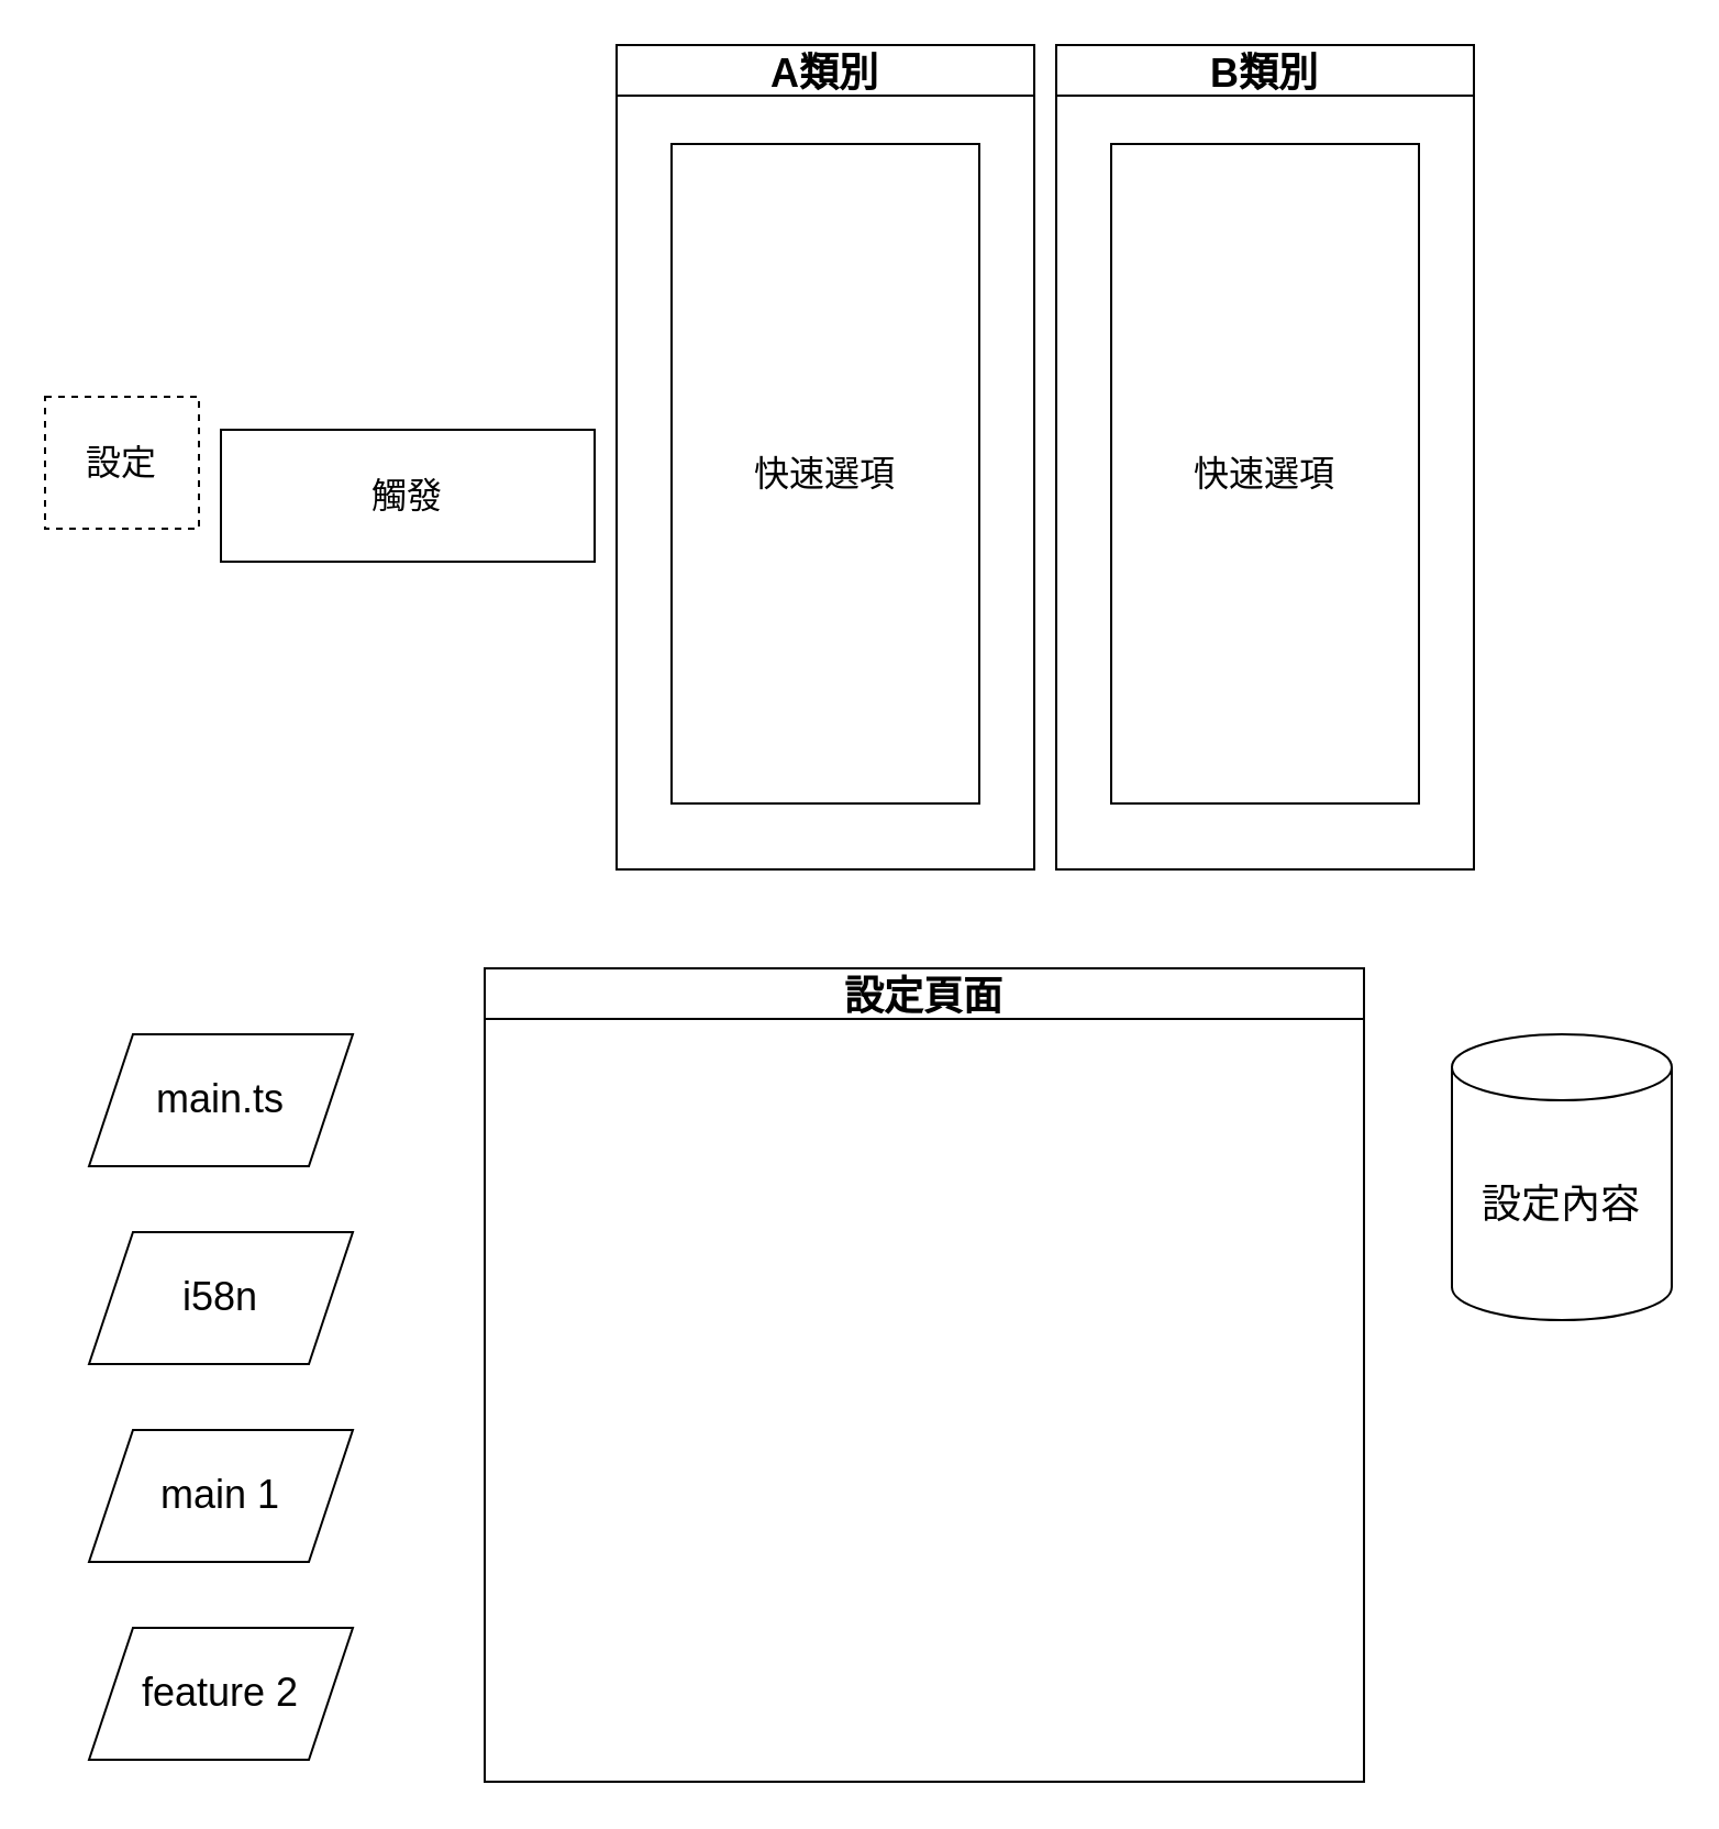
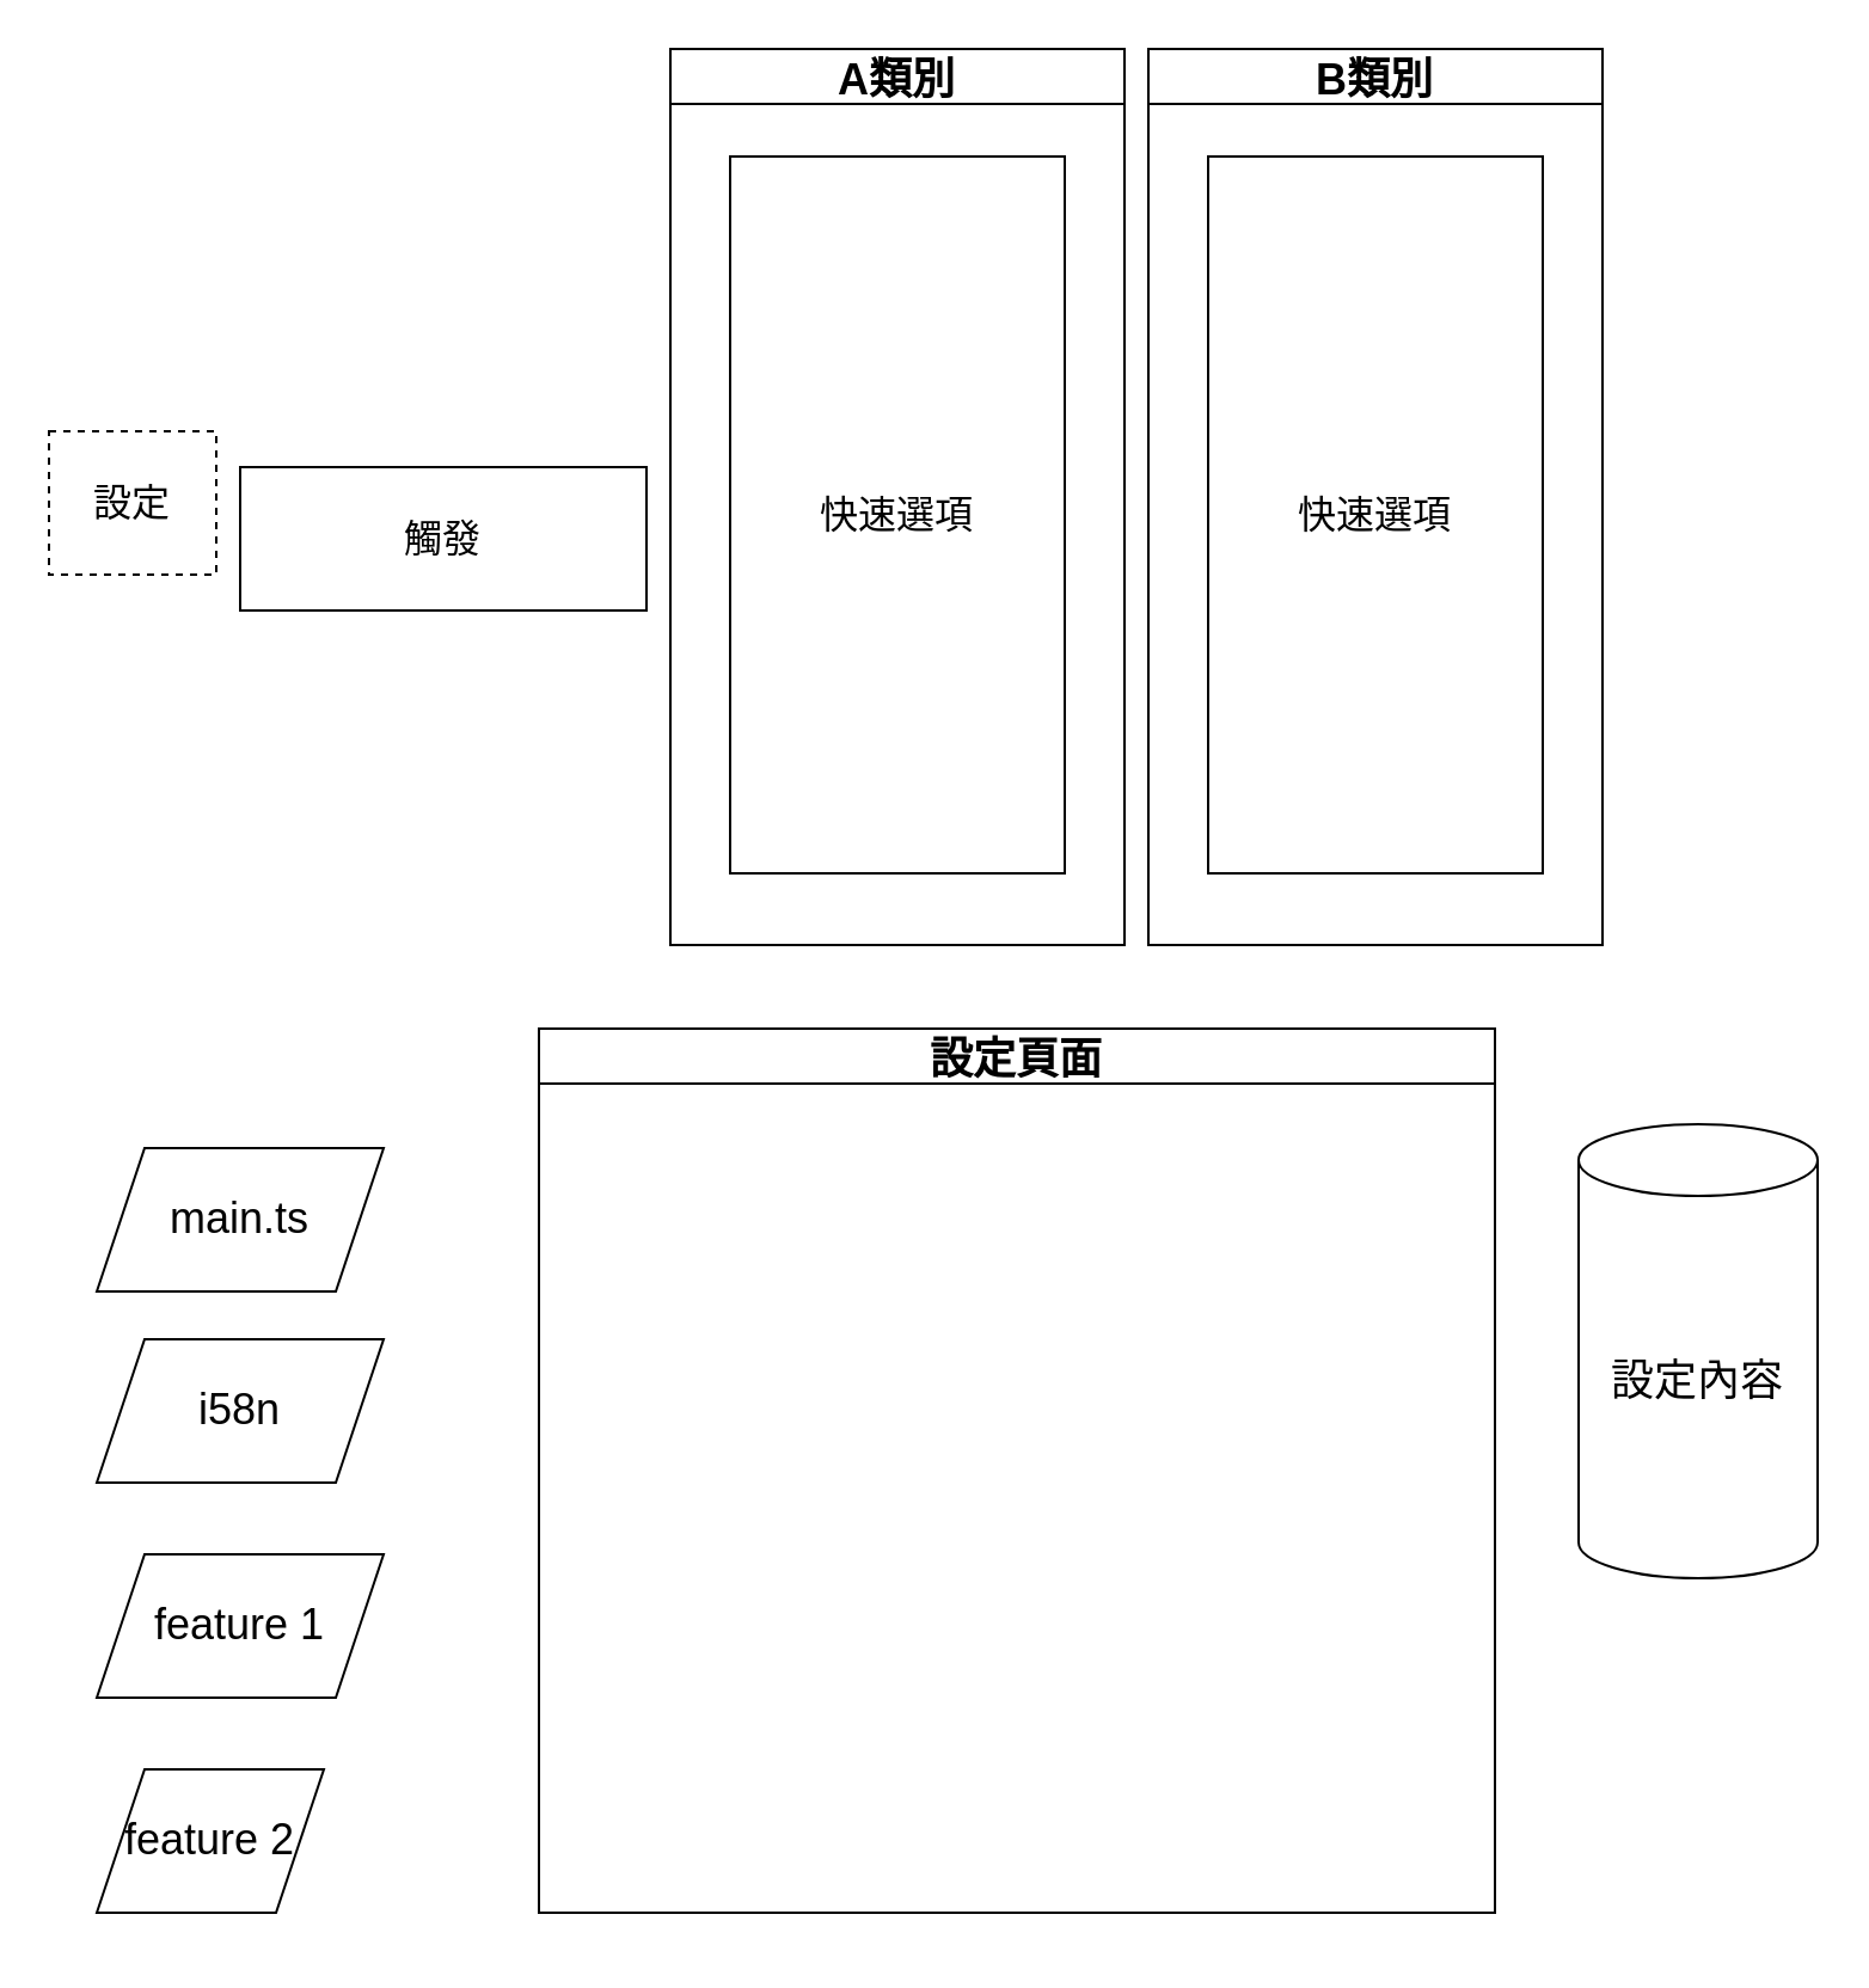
- <mxCell id="10" value="main.ts" style="shape=parallelogram;perimeter=parallelogramPerimeter;whiteSpace=wrap;html=1;fixedSize=1;fontSize=18;" vertex="1" parent="1"><mxGeometry x="40" y="470" width="120" height="60" as="geometry" /></mxCell>
+ <mxCell id="10" value="main.ts" style="shape=parallelogram;perimeter=parallelogramPerimeter;whiteSpace=wrap;html=1;fixedSize=1;fontSize=18;" vertex="1" parent="1"><mxGeometry x="40" y="480" width="120" height="60" as="geometry" /></mxCell>
- <mxCell id="9" value="設定內容" style="shape=cylinder3;whiteSpace=wrap;html=1;boundedLbl=1;backgroundOutline=1;size=15;fontSize=18;" vertex="1" parent="1"><mxGeometry x="660" y="470" width="100" height="130" as="geometry" /></mxCell>
+ <mxCell id="9" value="設定內容" style="shape=cylinder3;whiteSpace=wrap;html=1;boundedLbl=1;backgroundOutline=1;size=15;fontSize=18;" vertex="1" parent="1"><mxGeometry x="660" y="470" width="100" height="190" as="geometry" /></mxCell>
- <mxCell id="8" value="設定頁面" style="swimlane;fontSize=18;" vertex="1" parent="1"><mxGeometry x="220" y="440" width="400" height="370" as="geometry" /></mxCell>
+ <mxCell id="8" value="設定頁面" style="swimlane;fontSize=18;" vertex="1" parent="1"><mxGeometry x="225" y="430" width="400" height="370" as="geometry" /></mxCell>
- <mxCell id="11" value="main 1" style="shape=parallelogram;perimeter=parallelogramPerimeter;whiteSpace=wrap;html=1;fixedSize=1;fontSize=18;" vertex="1" parent="1"><mxGeometry x="40" y="650" width="120" height="60" as="geometry" /></mxCell>
+ <mxCell id="11" value="feature 1" style="shape=parallelogram;perimeter=parallelogramPerimeter;whiteSpace=wrap;html=1;fixedSize=1;fontSize=18;" vertex="1" parent="1"><mxGeometry x="40" y="650" width="120" height="60" as="geometry" /></mxCell>
- <mxCell id="12" value="feature 2" style="shape=parallelogram;perimeter=parallelogramPerimeter;whiteSpace=wrap;html=1;fixedSize=1;fontSize=18;" vertex="1" parent="1"><mxGeometry x="40" y="740" width="120" height="60" as="geometry" /></mxCell>
+ <mxCell id="12" value="feature 2" style="shape=parallelogram;perimeter=parallelogramPerimeter;whiteSpace=wrap;html=1;fixedSize=1;fontSize=18;" vertex="1" parent="1"><mxGeometry x="40" y="740" width="95" height="60" as="geometry" /></mxCell>
